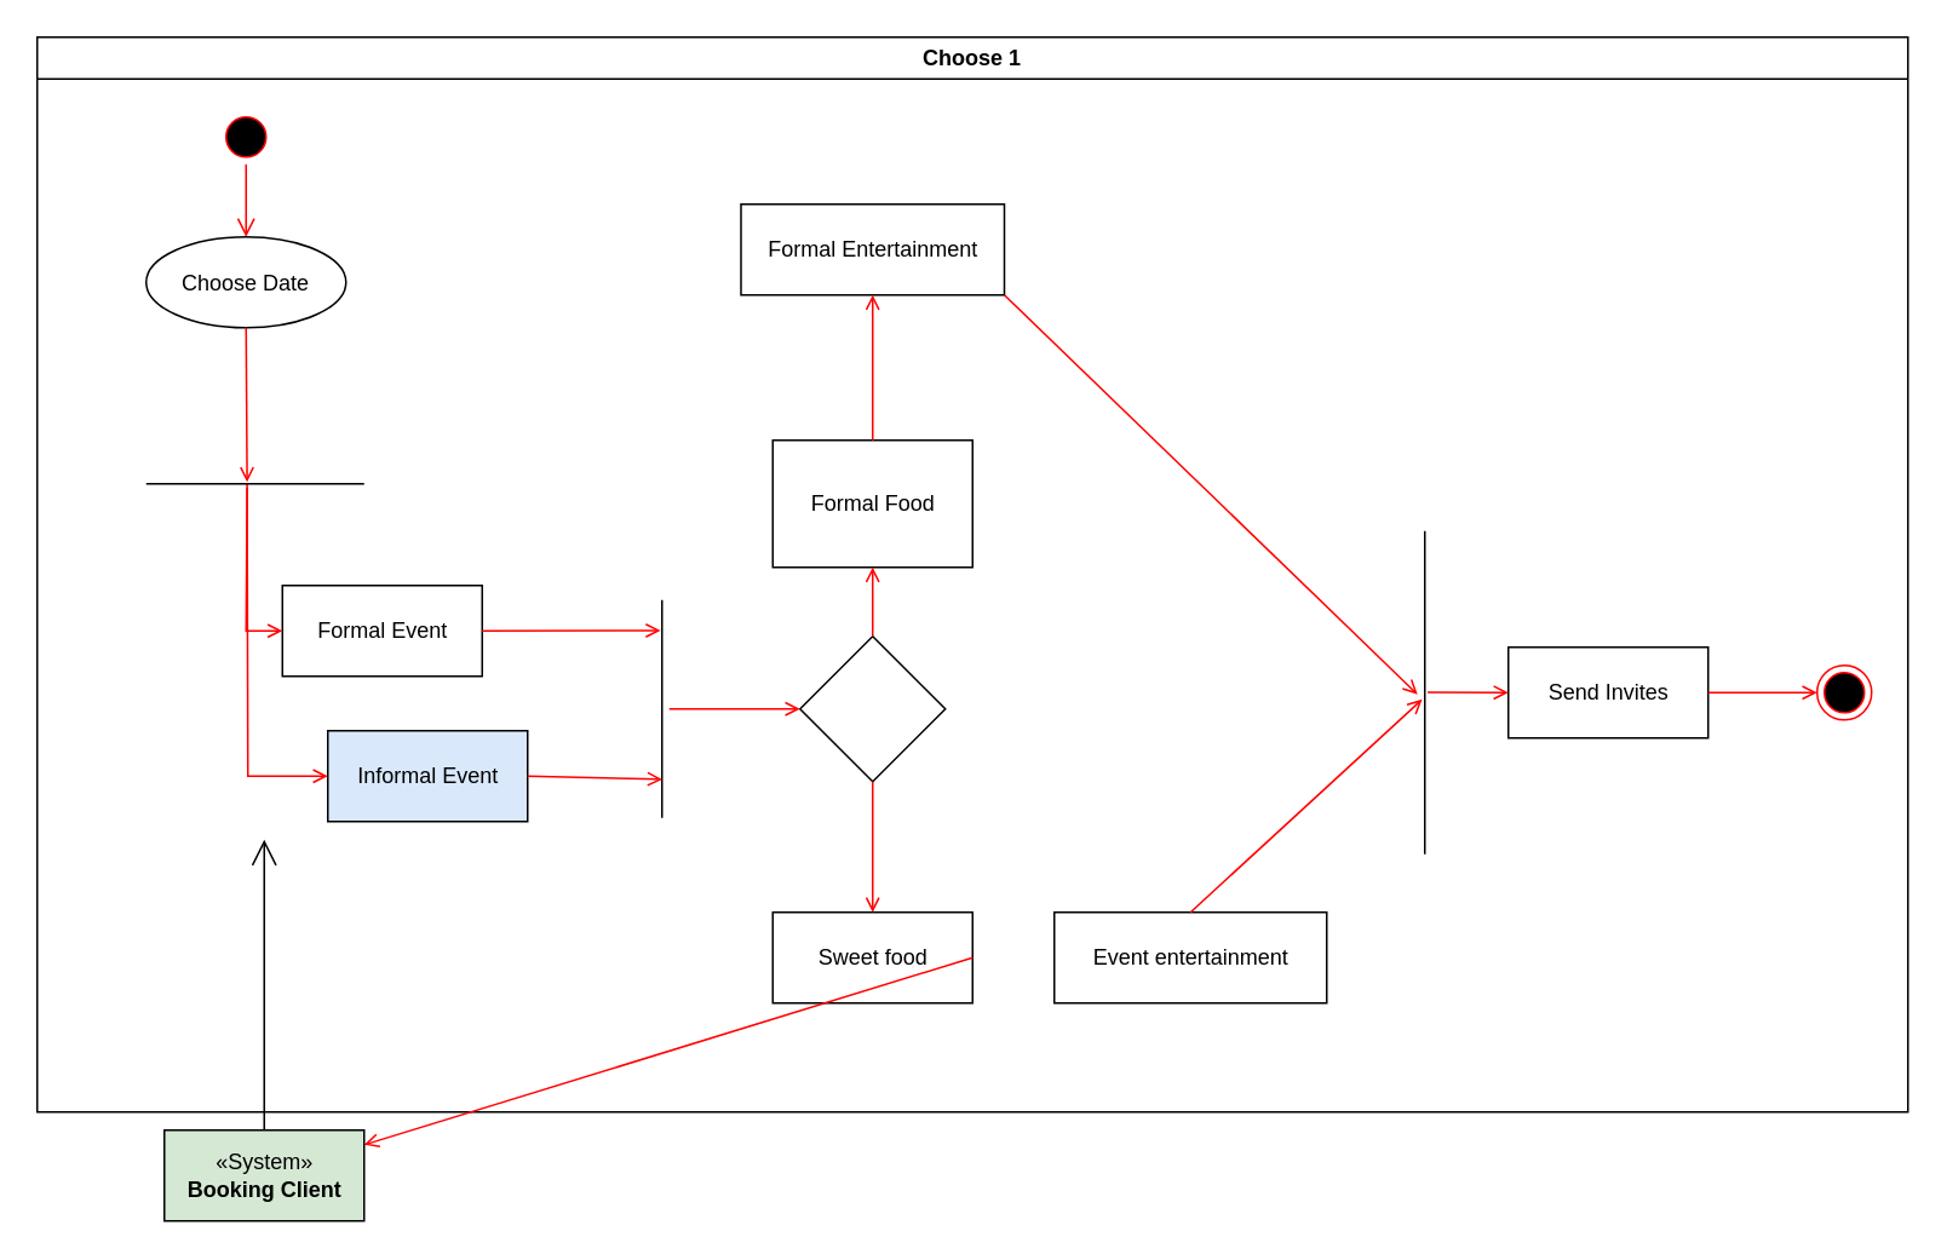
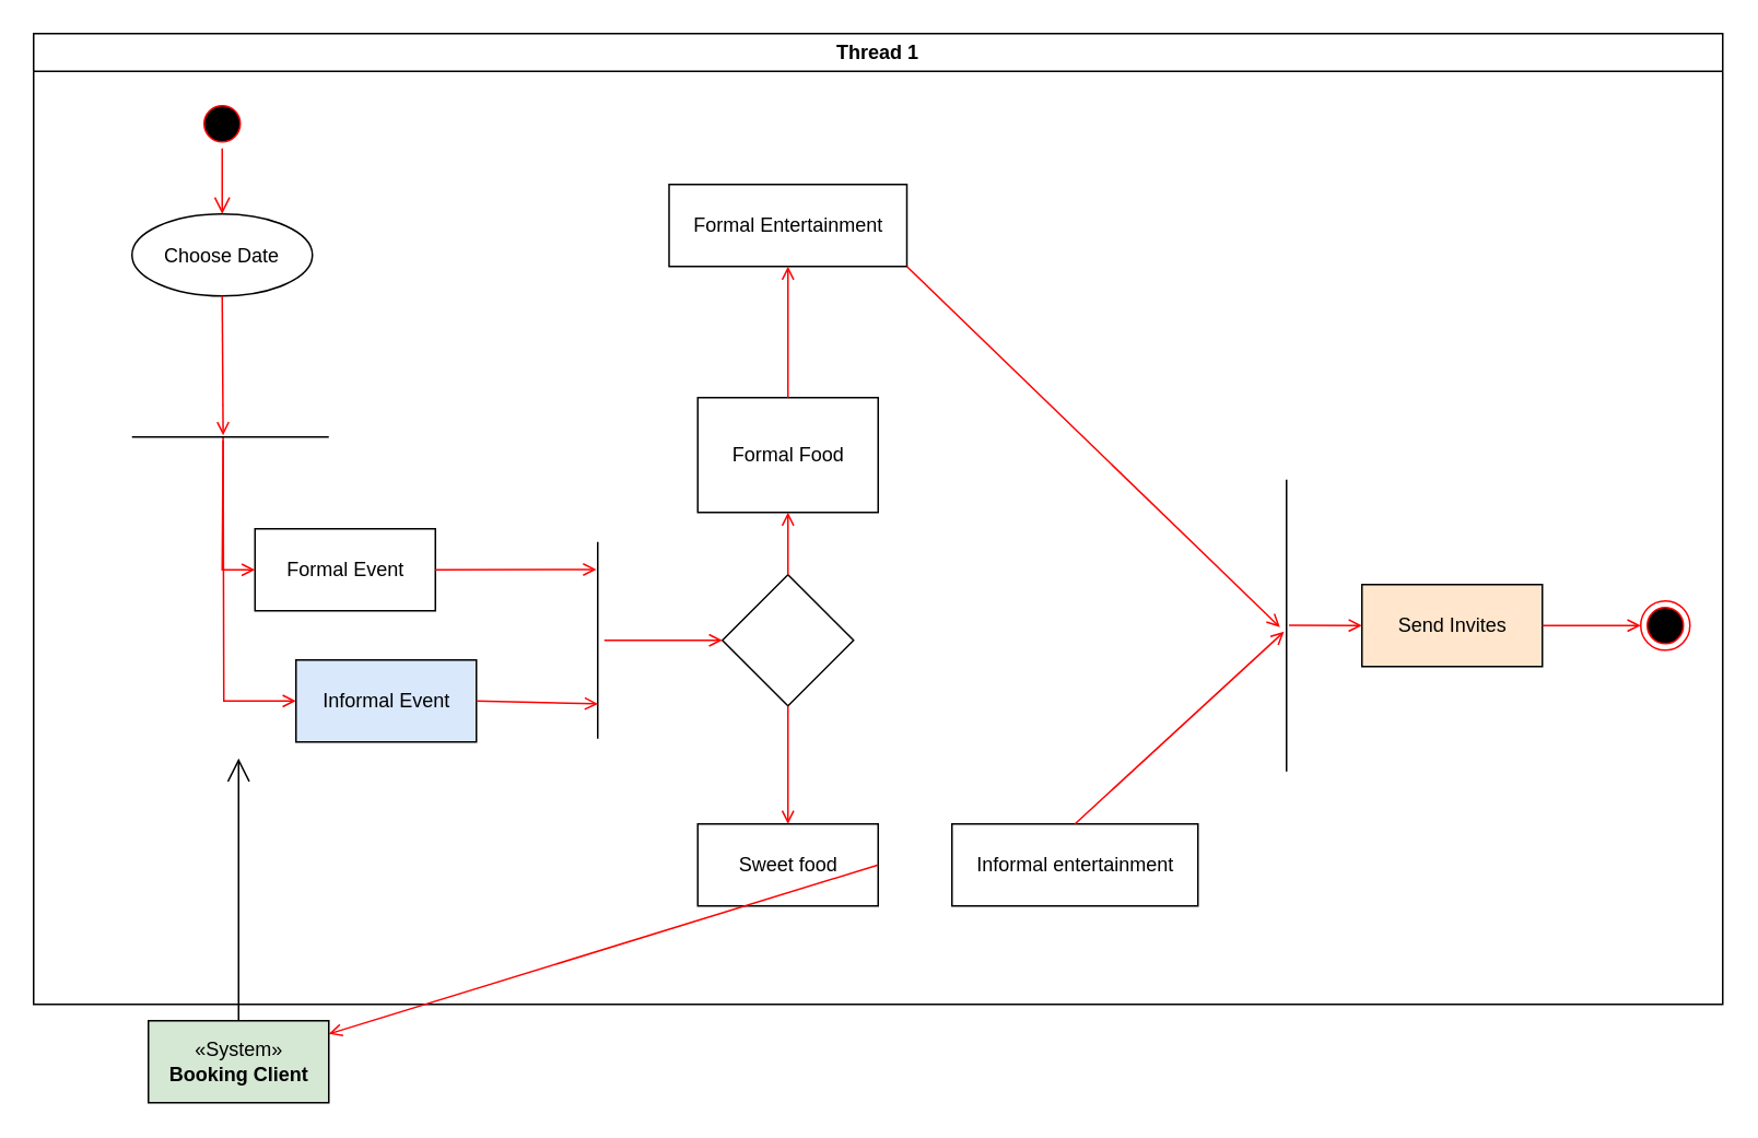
- <mxCell id="2" value="Choose 1" style="swimlane;whiteSpace=wrap" parent="1" vertex="1"><mxGeometry x="20" y="20" width="1030" height="592" as="geometry" /></mxCell>
+ <mxCell id="2" value="Thread 1" style="swimlane;whiteSpace=wrap" parent="1" vertex="1"><mxGeometry x="20" y="20" width="1030" height="592" as="geometry" /></mxCell>
- <mxCell id="28" value="Send Invites" style="html=1;" vertex="1" parent="2"><mxGeometry x="810" y="336" width="110" height="50" as="geometry" /></mxCell>
+ <mxCell id="28" value="Send Invites" style="html=1;fillColor=#ffe6cc;" vertex="1" parent="2"><mxGeometry x="810" y="336" width="110" height="50" as="geometry" /></mxCell>
- <mxCell id="24" value="Event entertainment" style="html=1;" vertex="1" parent="2"><mxGeometry x="560" y="482" width="150" height="50" as="geometry" /></mxCell>
+ <mxCell id="24" value="Informal entertainment" style="html=1;" vertex="1" parent="2"><mxGeometry x="560" y="482" width="150" height="50" as="geometry" /></mxCell>
